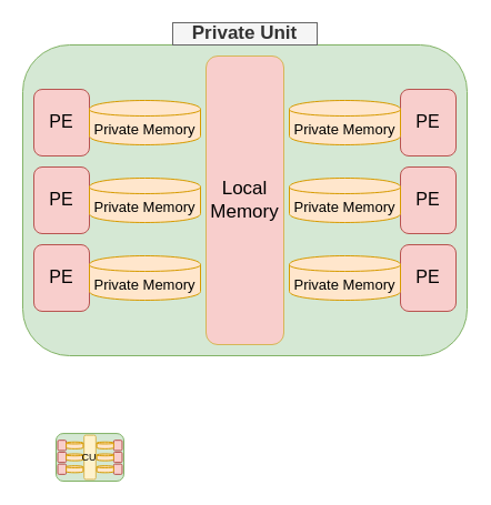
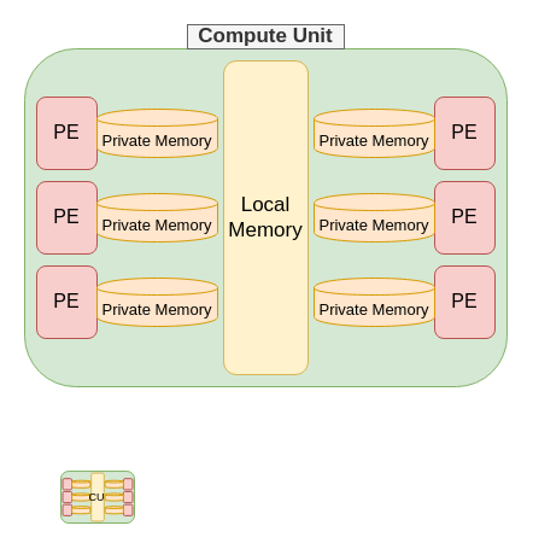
- <mxCell id="4" value="Private Unit&lt;br style=&quot;font-size: 17px;&quot;&gt;" style="text;html=1;strokeColor=#666666;fillColor=#f5f5f5;align=center;verticalAlign=middle;whiteSpace=wrap;rounded=0;fontStyle=1;fontSize=17;fontColor=#333333;" vertex="1" parent="2"><mxGeometry x="135" width="130" height="20" as="geometry" /></mxCell>
+ <mxCell id="4" value="Compute Unit&lt;br style=&quot;font-size: 17px;&quot;&gt;" style="text;html=1;strokeColor=#666666;fillColor=#f5f5f5;align=center;verticalAlign=middle;whiteSpace=wrap;rounded=0;fontStyle=1;fontSize=17;fontColor=#333333;" vertex="1" parent="2"><mxGeometry x="135" width="130" height="20" as="geometry" /></mxCell>
- <mxCell id="5" value="Local&lt;br&gt;Memory&lt;br&gt;" style="rounded=1;whiteSpace=wrap;html=1;fillColor=#f8cecc;fontSize=17;strokeColor=#d6b656;" vertex="1" parent="2"><mxGeometry x="165" y="30" width="70" height="260" as="geometry" /></mxCell>
+ <mxCell id="5" value="Local&lt;br&gt;Memory&lt;br&gt;" style="rounded=1;whiteSpace=wrap;html=1;fillColor=#fff2cc;fontSize=17;strokeColor=#d6b656;" vertex="1" parent="2"><mxGeometry x="165" y="30" width="70" height="260" as="geometry" /></mxCell>
